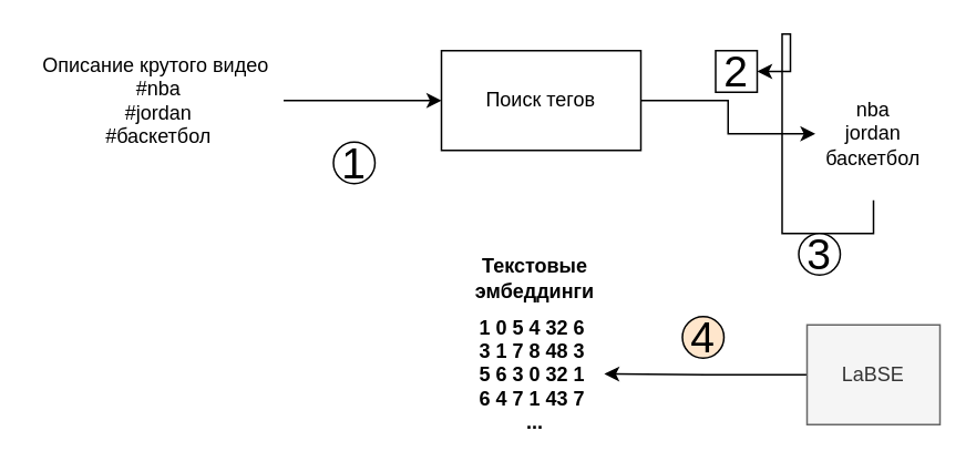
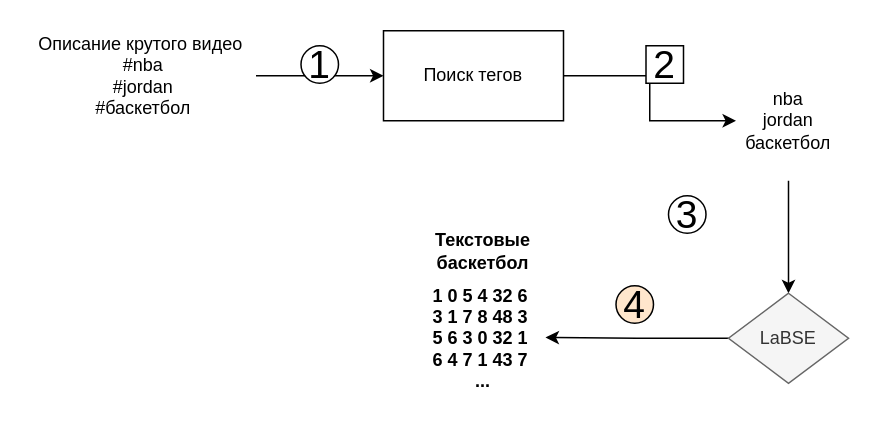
- <mxCell id="3" value="Описание крутого видео&amp;nbsp;&lt;div&gt;#nba&lt;/div&gt;&lt;div&gt;#jordan&lt;br&gt;&lt;/div&gt;&lt;div&gt;#баскетбол&lt;/div&gt;" style="text;html=1;align=center;verticalAlign=middle;whiteSpace=wrap;rounded=0;" vertex="1" parent="1"><mxGeometry x="20" y="20" width="150" height="80" as="geometry" /></mxCell>
+ <mxCell id="3" value="Описание крутого видео&amp;nbsp;&lt;div&gt;#nba&lt;/div&gt;&lt;div&gt;#jordan&lt;br&gt;&lt;/div&gt;&lt;div&gt;#баскетбол&lt;/div&gt;" style="text;html=1;align=center;verticalAlign=middle;whiteSpace=wrap;rounded=0;" vertex="1" parent="1"><mxGeometry x="20" y="10" width="150" height="80" as="geometry" /></mxCell>
- <mxCell id="5" value="Поиск тегов" style="whiteSpace=wrap;html=1;" vertex="1" parent="1"><mxGeometry x="265" y="30" width="120" height="60" as="geometry" /></mxCell>
+ <mxCell id="5" value="Поиск тегов" style="whiteSpace=wrap;html=1;" vertex="1" parent="1"><mxGeometry x="255" y="20" width="120" height="60" as="geometry" /></mxCell>
- <mxCell id="7" style="edgeStyle=orthogonalEdgeStyle;rounded=0;orthogonalLoop=1;jettySize=auto;html=1;exitX=0.5;exitY=1;exitDx=0;exitDy=0;" edge="1" parent="1" target="14" source="6"><mxGeometry relative="1" as="geometry"><mxPoint x="515" y="100" as="sourcePoint" /></mxGeometry></mxCell>
+ <mxCell id="7" style="edgeStyle=orthogonalEdgeStyle;rounded=0;orthogonalLoop=1;jettySize=auto;html=1;entryX=0.5;entryY=0;entryDx=0;entryDy=0;exitX=0.5;exitY=1;exitDx=0;exitDy=0;" edge="1" parent="1" target="9" source="6"><mxGeometry relative="1" as="geometry"><mxPoint x="515" y="100" as="sourcePoint" /></mxGeometry></mxCell>
- <mxCell id="13" value="&lt;font style=&quot;font-size: 26px;&quot;&gt;1&lt;/font&gt;" style="ellipse;whiteSpace=wrap;html=1;aspect=fixed;" vertex="1" parent="1"><mxGeometry x="200" y="85" width="25" height="25" as="geometry" /></mxCell>
+ <mxCell id="13" value="&lt;font style=&quot;font-size: 26px;&quot;&gt;1&lt;/font&gt;" style="ellipse;whiteSpace=wrap;html=1;aspect=fixed;" vertex="1" parent="1"><mxGeometry x="200" y="30" width="25" height="25" as="geometry" /></mxCell>
- <mxCell id="15" value="&lt;font style=&quot;font-size: 26px;&quot;&gt;3&lt;/font&gt;" style="ellipse;whiteSpace=wrap;html=1;aspect=fixed;" vertex="1" parent="1"><mxGeometry x="480" y="140" width="25" height="25" as="geometry" /></mxCell>
+ <mxCell id="15" value="&lt;font style=&quot;font-size: 26px;&quot;&gt;3&lt;/font&gt;" style="ellipse;whiteSpace=wrap;html=1;aspect=fixed;" vertex="1" parent="1"><mxGeometry x="445" y="130" width="25" height="25" as="geometry" /></mxCell>
- <mxCell id="12" value="&lt;b&gt;Текстовые эмбеддинги&lt;/b&gt;" style="text;html=1;align=center;verticalAlign=middle;whiteSpace=wrap;rounded=0;" vertex="1" parent="10"><mxGeometry width="83" height="30" as="geometry" /></mxCell>
+ <mxCell id="12" value="&lt;b&gt;Текстовые баскетбол&lt;/b&gt;" style="text;html=1;align=center;verticalAlign=middle;whiteSpace=wrap;rounded=0;" vertex="1" parent="10"><mxGeometry width="83" height="30" as="geometry" /></mxCell>
- <mxCell id="9" value="LaBSE" style="rounded=0;whiteSpace=wrap;html=1;fillColor=#f5f5f5;fontColor=#333333;strokeColor=#666666;" vertex="1" parent="1"><mxGeometry x="485" y="195" width="80" height="60" as="geometry" /></mxCell>
+ <mxCell id="9" value="LaBSE" style="rhombus;whiteSpace=wrap;html=1;fillColor=#f5f5f5;fontColor=#333333;strokeColor=#666666;" vertex="1" parent="1"><mxGeometry x="485" y="195" width="80" height="60" as="geometry" /></mxCell>
